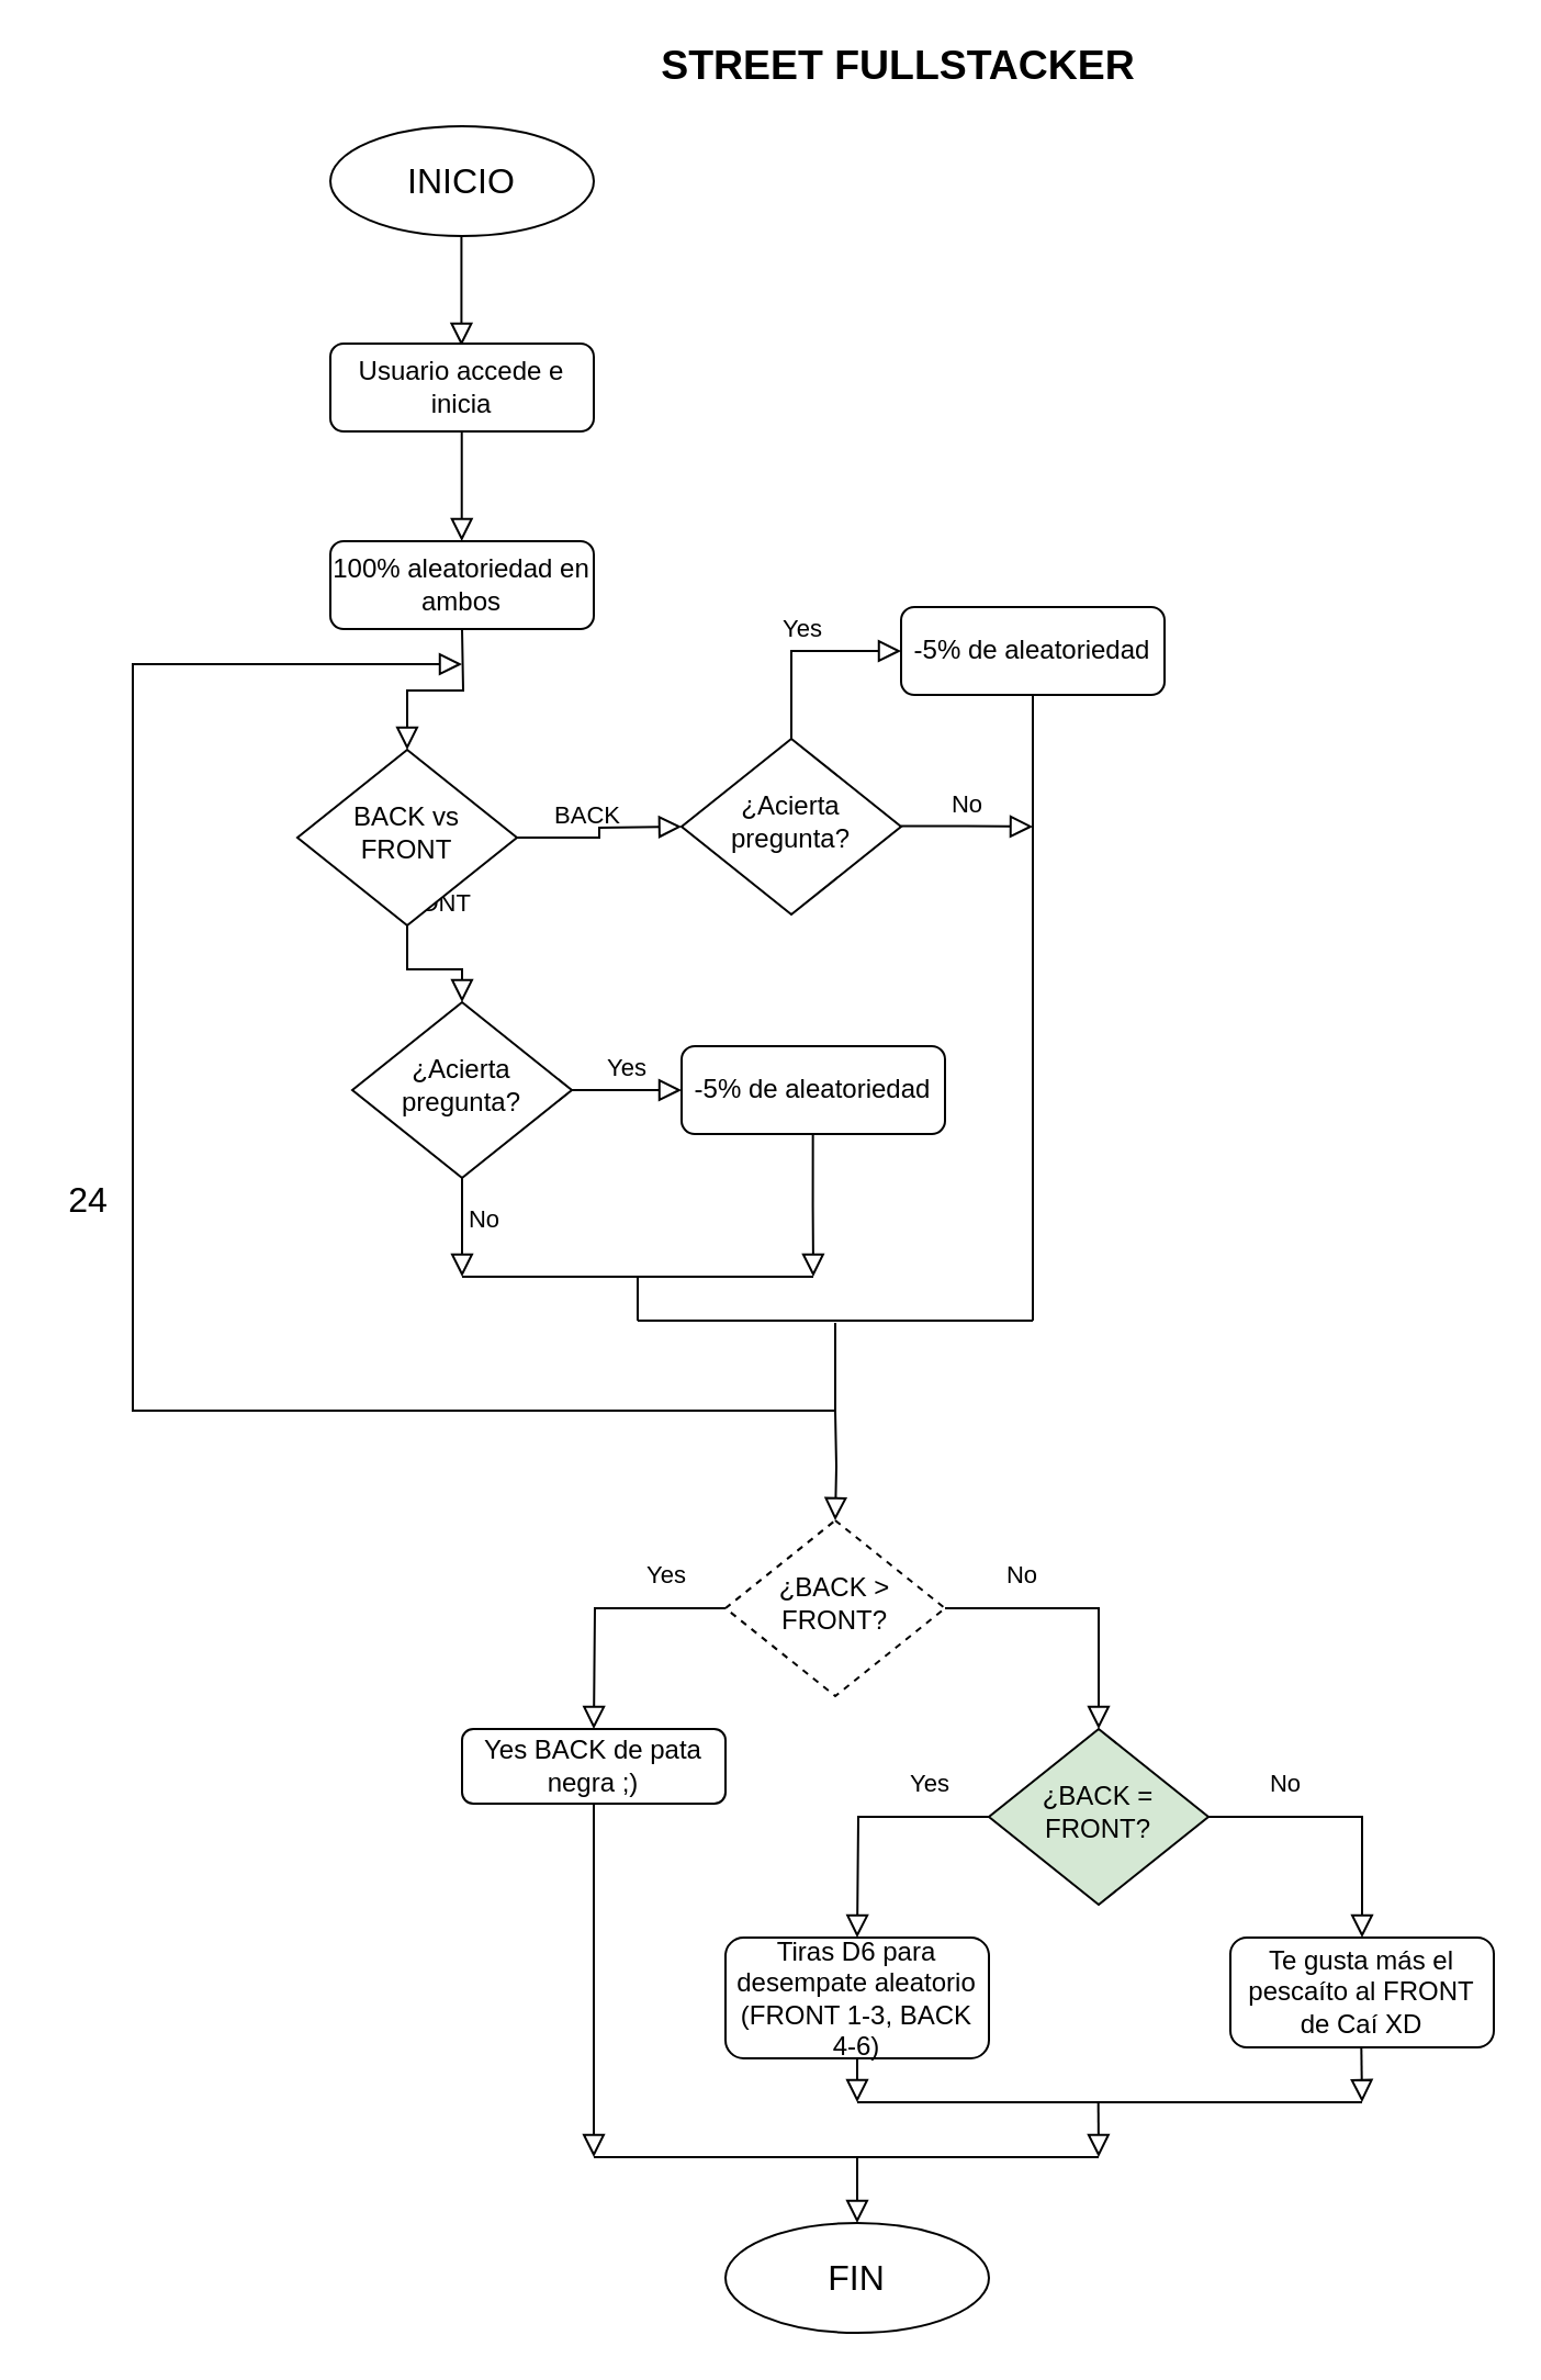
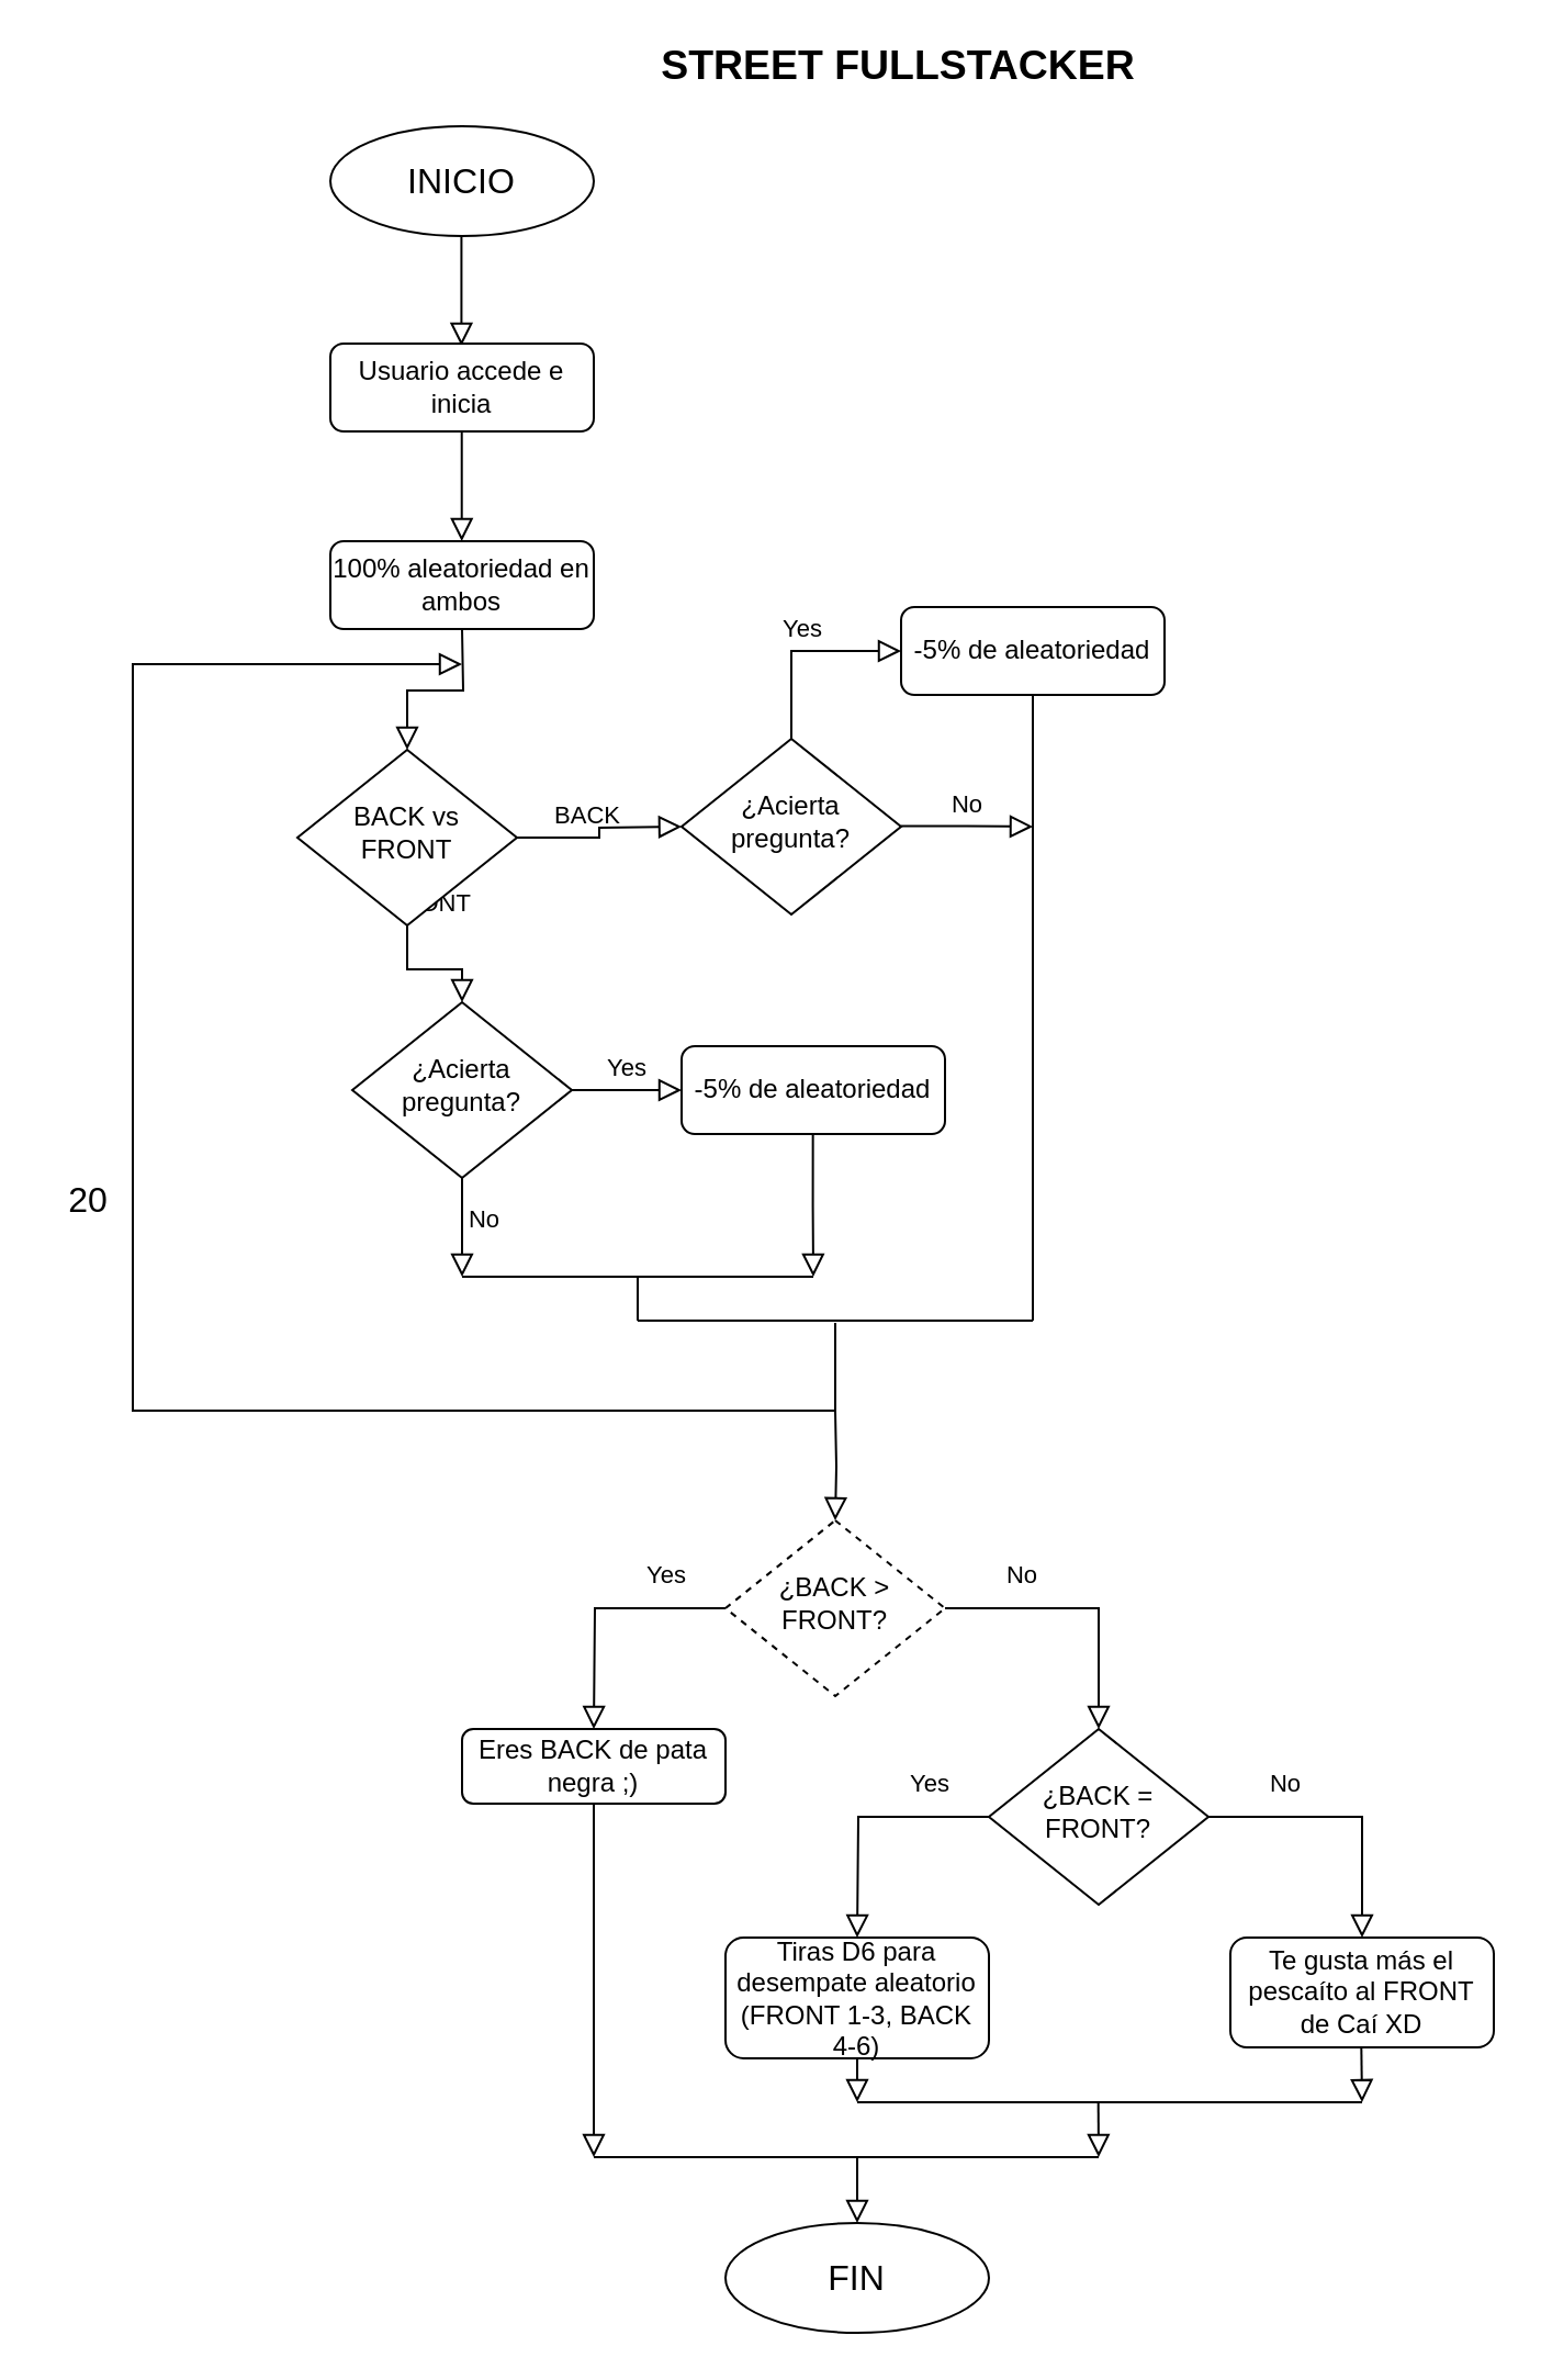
- <mxCell id="26" value="24" style="text;html=1;strokeColor=none;fillColor=none;align=center;verticalAlign=middle;whiteSpace=wrap;rounded=0;fontSize=16;" vertex="1" parent="1"><mxGeometry x="20" y="536" width="40" height="20" as="geometry" /></mxCell>
+ <mxCell id="26" value="20" style="text;html=1;strokeColor=none;fillColor=none;align=center;verticalAlign=middle;whiteSpace=wrap;rounded=0;fontSize=16;" vertex="1" parent="1"><mxGeometry x="20" y="536" width="40" height="20" as="geometry" /></mxCell>
- <mxCell id="32" value="Yes BACK de pata negra ;)" style="rounded=1;whiteSpace=wrap;html=1;fontSize=12;glass=0;strokeWidth=1;shadow=0;" vertex="1" parent="1"><mxGeometry x="210" y="787" width="120" height="34" as="geometry" /></mxCell>
+ <mxCell id="32" value="Eres BACK de pata negra ;)" style="rounded=1;whiteSpace=wrap;html=1;fontSize=12;glass=0;strokeWidth=1;shadow=0;" vertex="1" parent="1"><mxGeometry x="210" y="787" width="120" height="34" as="geometry" /></mxCell>
- <mxCell id="38" value="¿BACK = FRONT?" style="rhombus;whiteSpace=wrap;html=1;shadow=0;fontFamily=Helvetica;fontSize=12;align=center;strokeWidth=1;spacing=6;spacingTop=-4;fillColor=#d5e8d4;" vertex="1" parent="1"><mxGeometry x="450" y="787" width="100" height="80" as="geometry" /></mxCell>
+ <mxCell id="38" value="¿BACK = FRONT?" style="rhombus;whiteSpace=wrap;html=1;shadow=0;fontFamily=Helvetica;fontSize=12;align=center;strokeWidth=1;spacing=6;spacingTop=-4;" vertex="1" parent="1"><mxGeometry x="450" y="787" width="100" height="80" as="geometry" /></mxCell>
